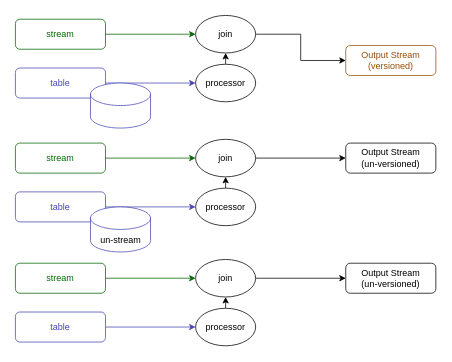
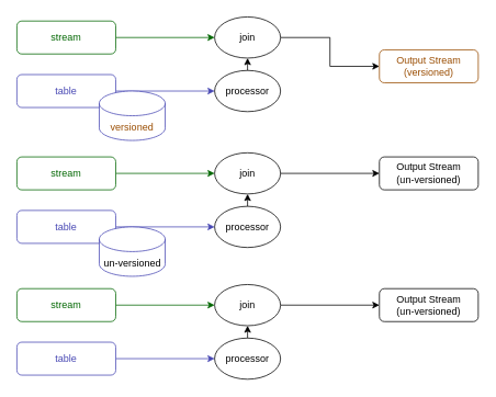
+ <mxCell id="10" value="versioned" style="text;html=1;align=center;verticalAlign=middle;whiteSpace=wrap;rounded=0;fontColor=#994C00;" parent="1" vertex="1"><mxGeometry x="130" y="140" width="60" height="30" as="geometry" /></mxCell>
- <mxCell id="21" value="&lt;font color=&quot;#000000&quot;&gt;un-stream&lt;/font&gt;" style="text;html=1;align=center;verticalAlign=middle;whiteSpace=wrap;rounded=0;fontColor=#994C00;" parent="1" vertex="1"><mxGeometry x="122.5" y="305" width="75" height="30" as="geometry" /></mxCell>
+ <mxCell id="21" value="&lt;font color=&quot;#000000&quot;&gt;un-versioned&lt;/font&gt;" style="text;html=1;align=center;verticalAlign=middle;whiteSpace=wrap;rounded=0;fontColor=#994C00;" parent="1" vertex="1"><mxGeometry x="122.5" y="305" width="75" height="30" as="geometry" /></mxCell>
